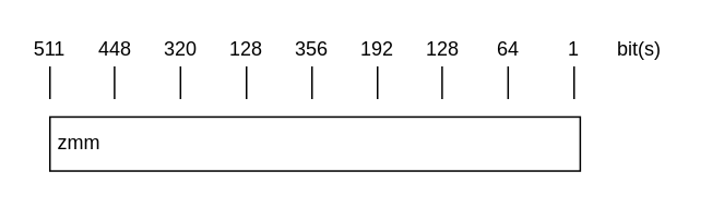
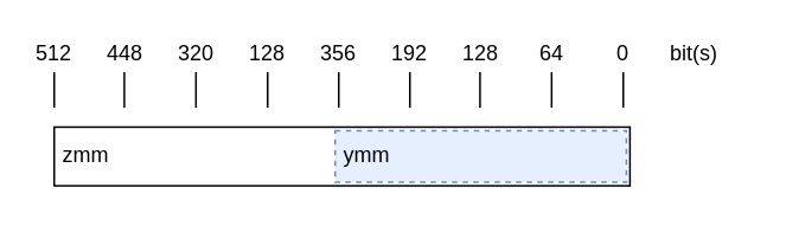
- <mxCell id="20" value="511" style="text;strokeColor=none;align=center;fillColor=none;html=1;verticalAlign=middle;whiteSpace=wrap;rounded=0;" parent="1" vertex="1"><mxGeometry x="20" y="20" width="20" height="20" as="geometry" /></mxCell>
+ <mxCell id="20" value="512" style="text;strokeColor=none;align=center;fillColor=none;html=1;verticalAlign=middle;whiteSpace=wrap;rounded=0;" parent="1" vertex="1"><mxGeometry x="20" y="20" width="20" height="20" as="geometry" /></mxCell>
- <mxCell id="21" value="1" style="text;strokeColor=none;align=center;fillColor=none;html=1;verticalAlign=middle;whiteSpace=wrap;rounded=0;" parent="1" vertex="1"><mxGeometry x="340" y="20" width="20" height="20" as="geometry" /></mxCell>
+ <mxCell id="21" value="0" style="text;strokeColor=none;align=center;fillColor=none;html=1;verticalAlign=middle;whiteSpace=wrap;rounded=0;" parent="1" vertex="1"><mxGeometry x="340" y="20" width="20" height="20" as="geometry" /></mxCell>
+ <mxCell id="3" value="ymm" style="rounded=0;whiteSpace=wrap;html=1;align=left;spacing=5.905;dashed=1;fillColor=#dae8fc;strokeColor=#6c8ebf;fillOpacity=70;" parent="1" vertex="1"><mxGeometry x="188" y="72.93" width="163.779" height="29.134" as="geometry" /></mxCell>
